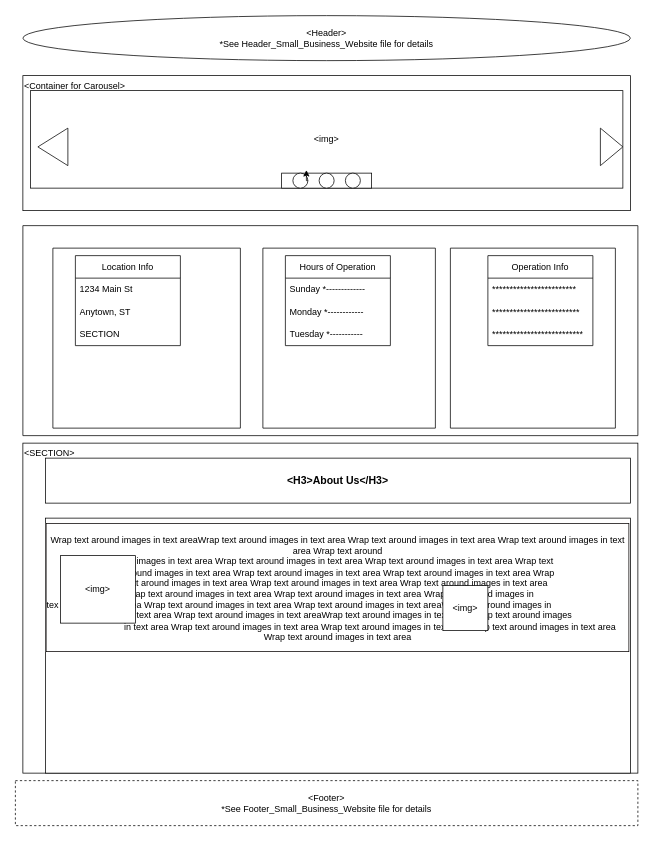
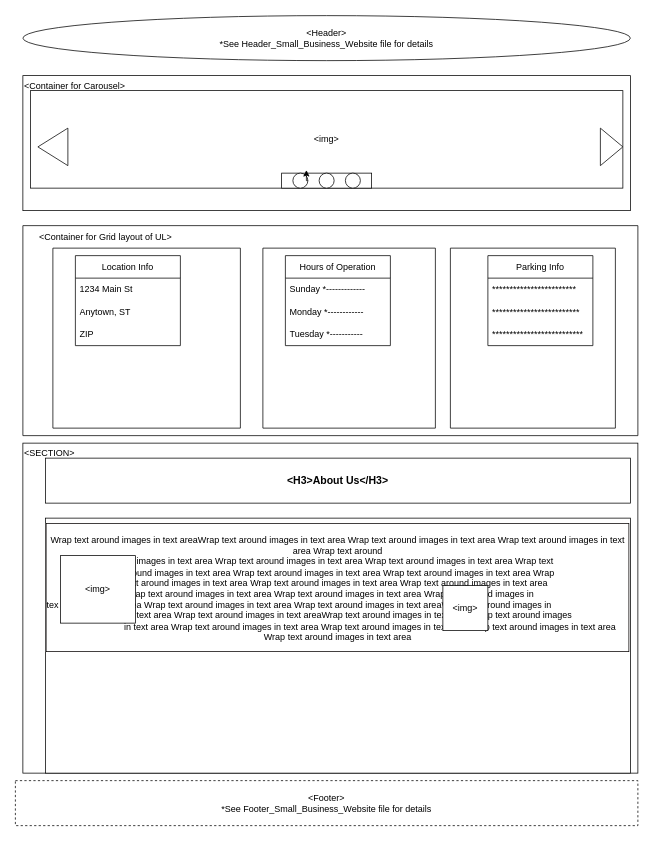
+ <mxCell id="23" value="&amp;lt;Container for Grid layout of UL&amp;gt;" style="text;html=1;align=center;verticalAlign=middle;resizable=0;points=[];autosize=1;strokeColor=none;fillColor=none;" vertex="1" parent="22"><mxGeometry x="10" width="200" height="30" as="geometry" /></mxCell>
- <mxCell id="31" value="Operation Info" style="swimlane;fontStyle=0;childLayout=stackLayout;horizontal=1;startSize=30;horizontalStack=0;resizeParent=1;resizeParentMax=0;resizeLast=0;collapsible=1;marginBottom=0;whiteSpace=wrap;html=1;" vertex="1" parent="30"><mxGeometry x="50" y="10" width="140" height="120" as="geometry" /></mxCell>
+ <mxCell id="31" value="Parking Info" style="swimlane;fontStyle=0;childLayout=stackLayout;horizontal=1;startSize=30;horizontalStack=0;resizeParent=1;resizeParentMax=0;resizeLast=0;collapsible=1;marginBottom=0;whiteSpace=wrap;html=1;" vertex="1" parent="30"><mxGeometry x="50" y="10" width="140" height="120" as="geometry" /></mxCell>
- <mxCell id="7" value="SECTION" style="text;strokeColor=none;fillColor=none;align=left;verticalAlign=middle;spacingLeft=4;spacingRight=4;overflow=hidden;points=[[0,0.5],[1,0.5]];portConstraint=eastwest;rotatable=0;whiteSpace=wrap;html=1;" vertex="1" parent="4"><mxGeometry y="90" width="140" height="30" as="geometry" /></mxCell>
+ <mxCell id="7" value="ZIP" style="text;strokeColor=none;fillColor=none;align=left;verticalAlign=middle;spacingLeft=4;spacingRight=4;overflow=hidden;points=[[0,0.5],[1,0.5]];portConstraint=eastwest;rotatable=0;whiteSpace=wrap;html=1;" vertex="1" parent="4"><mxGeometry y="90" width="140" height="30" as="geometry" /></mxCell>
